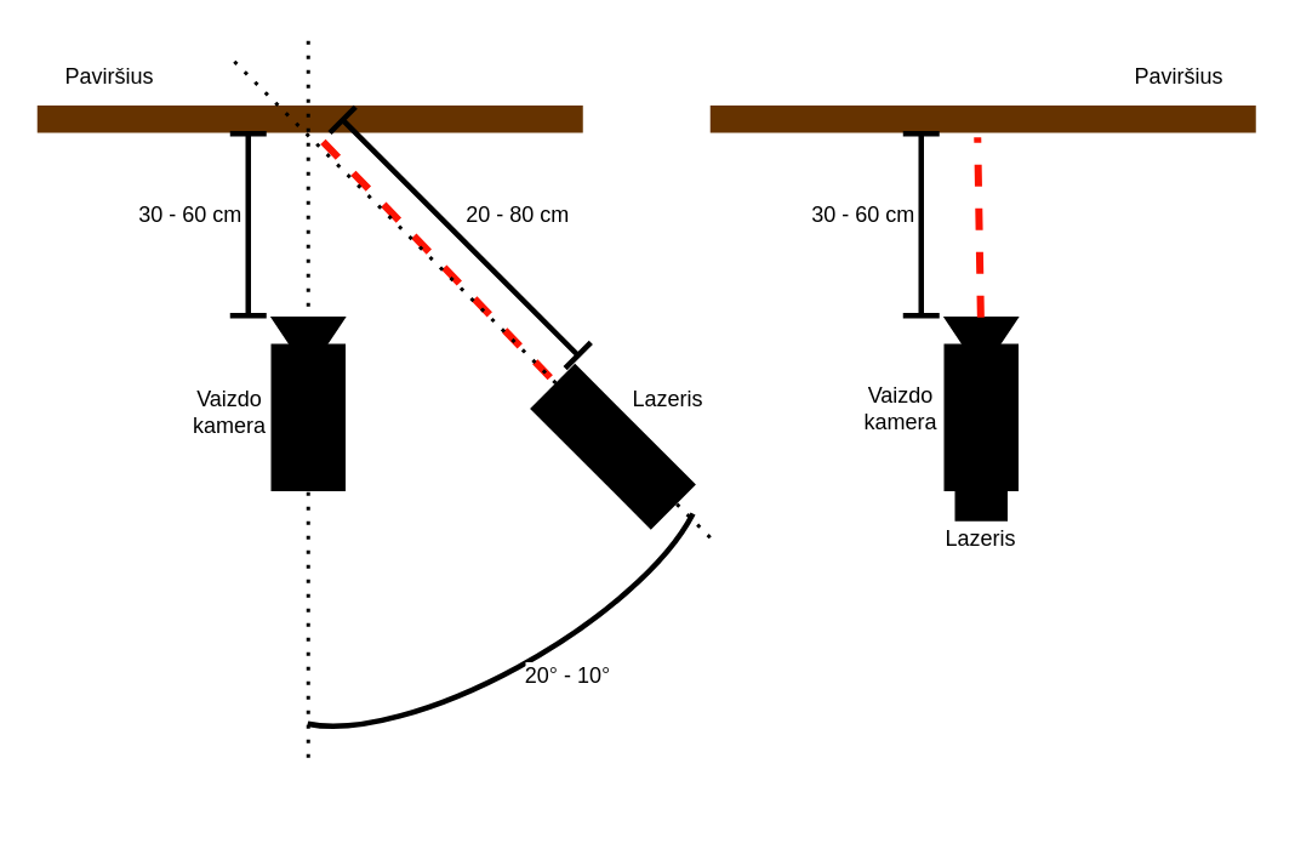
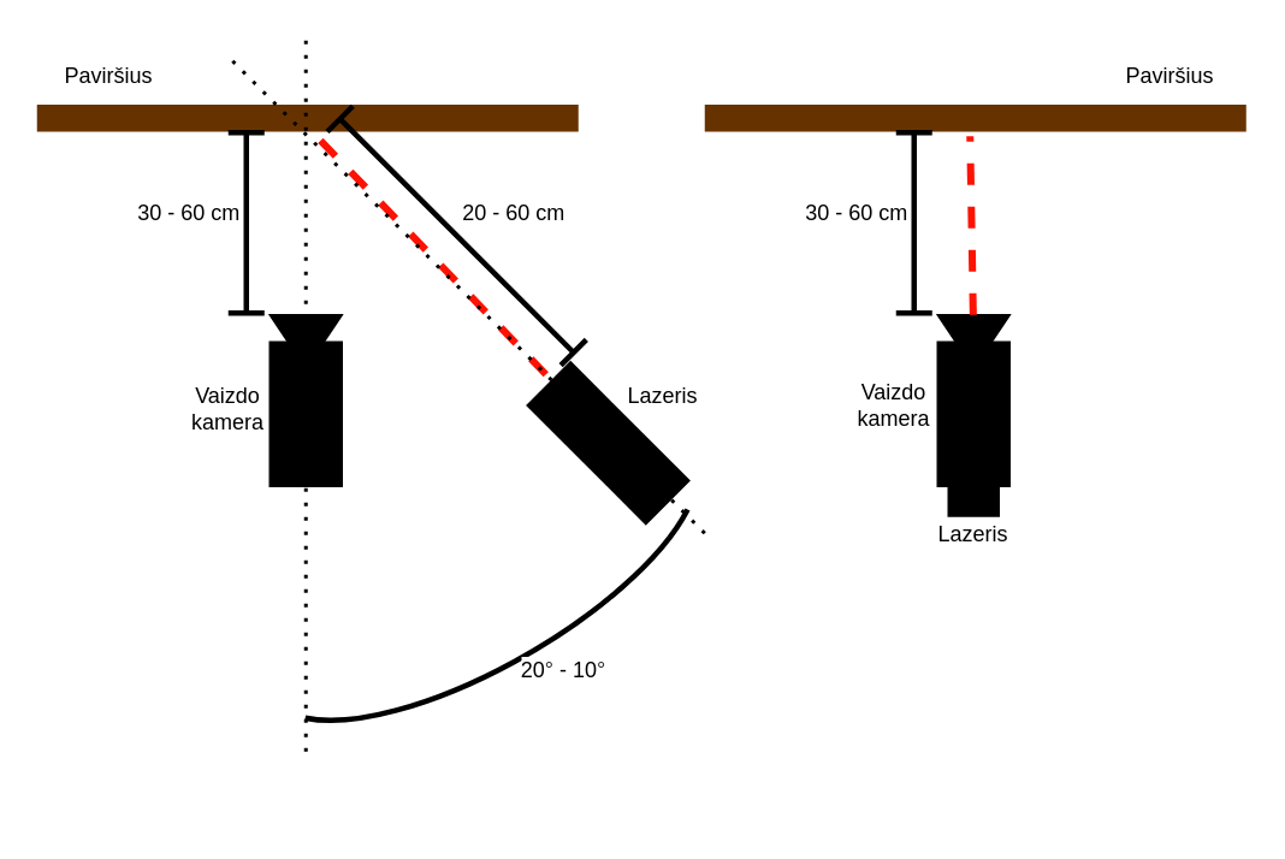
- <mxCell id="10" value="20 - 80 cm" style="text;html=1;align=center;verticalAlign=middle;resizable=0;points=[];autosize=1;" vertex="1" parent="1"><mxGeometry x="250" y="109" width="67" height="18" as="geometry" /></mxCell>
+ <mxCell id="10" value="20 - 60 cm" style="text;html=1;align=center;verticalAlign=middle;resizable=0;points=[];autosize=1;" vertex="1" parent="1"><mxGeometry x="250" y="109" width="67" height="18" as="geometry" /></mxCell>
